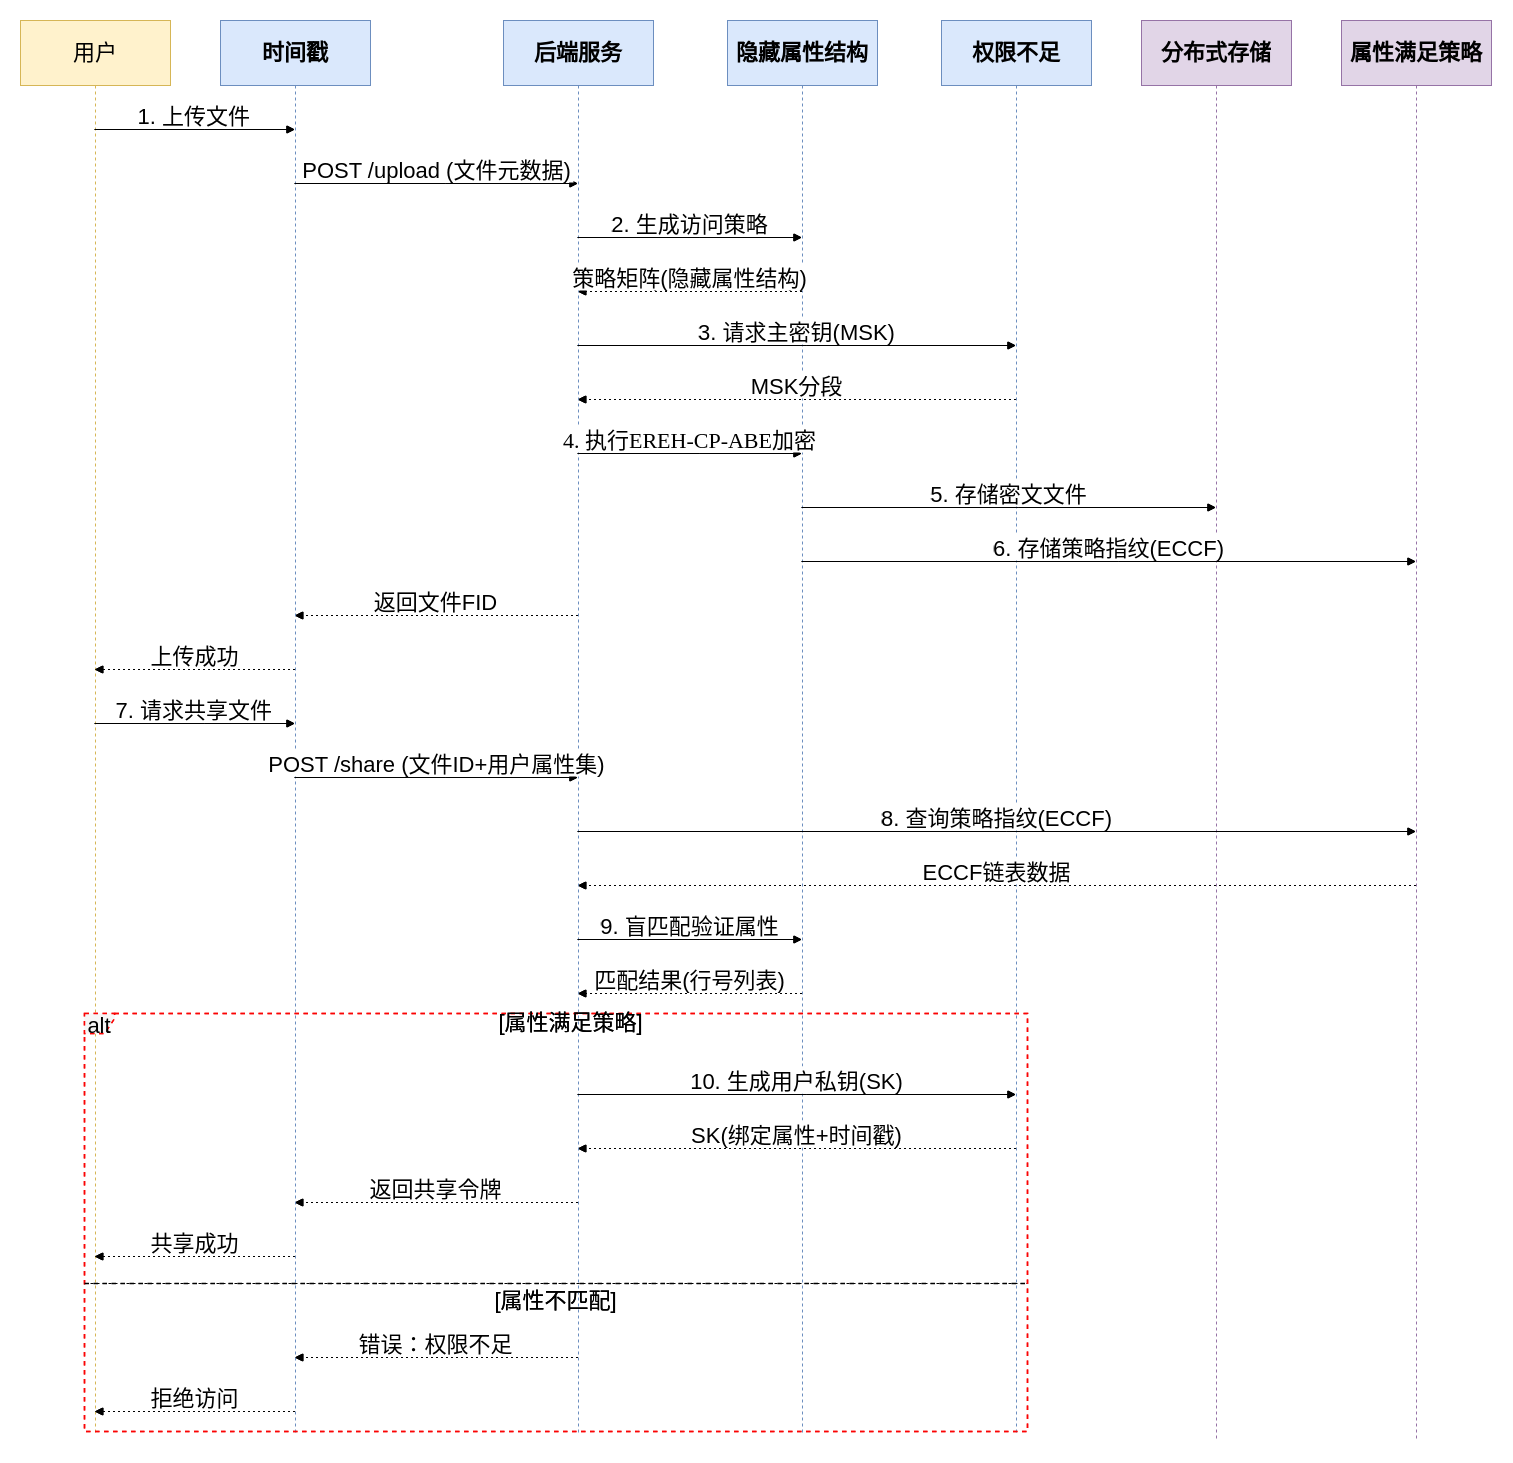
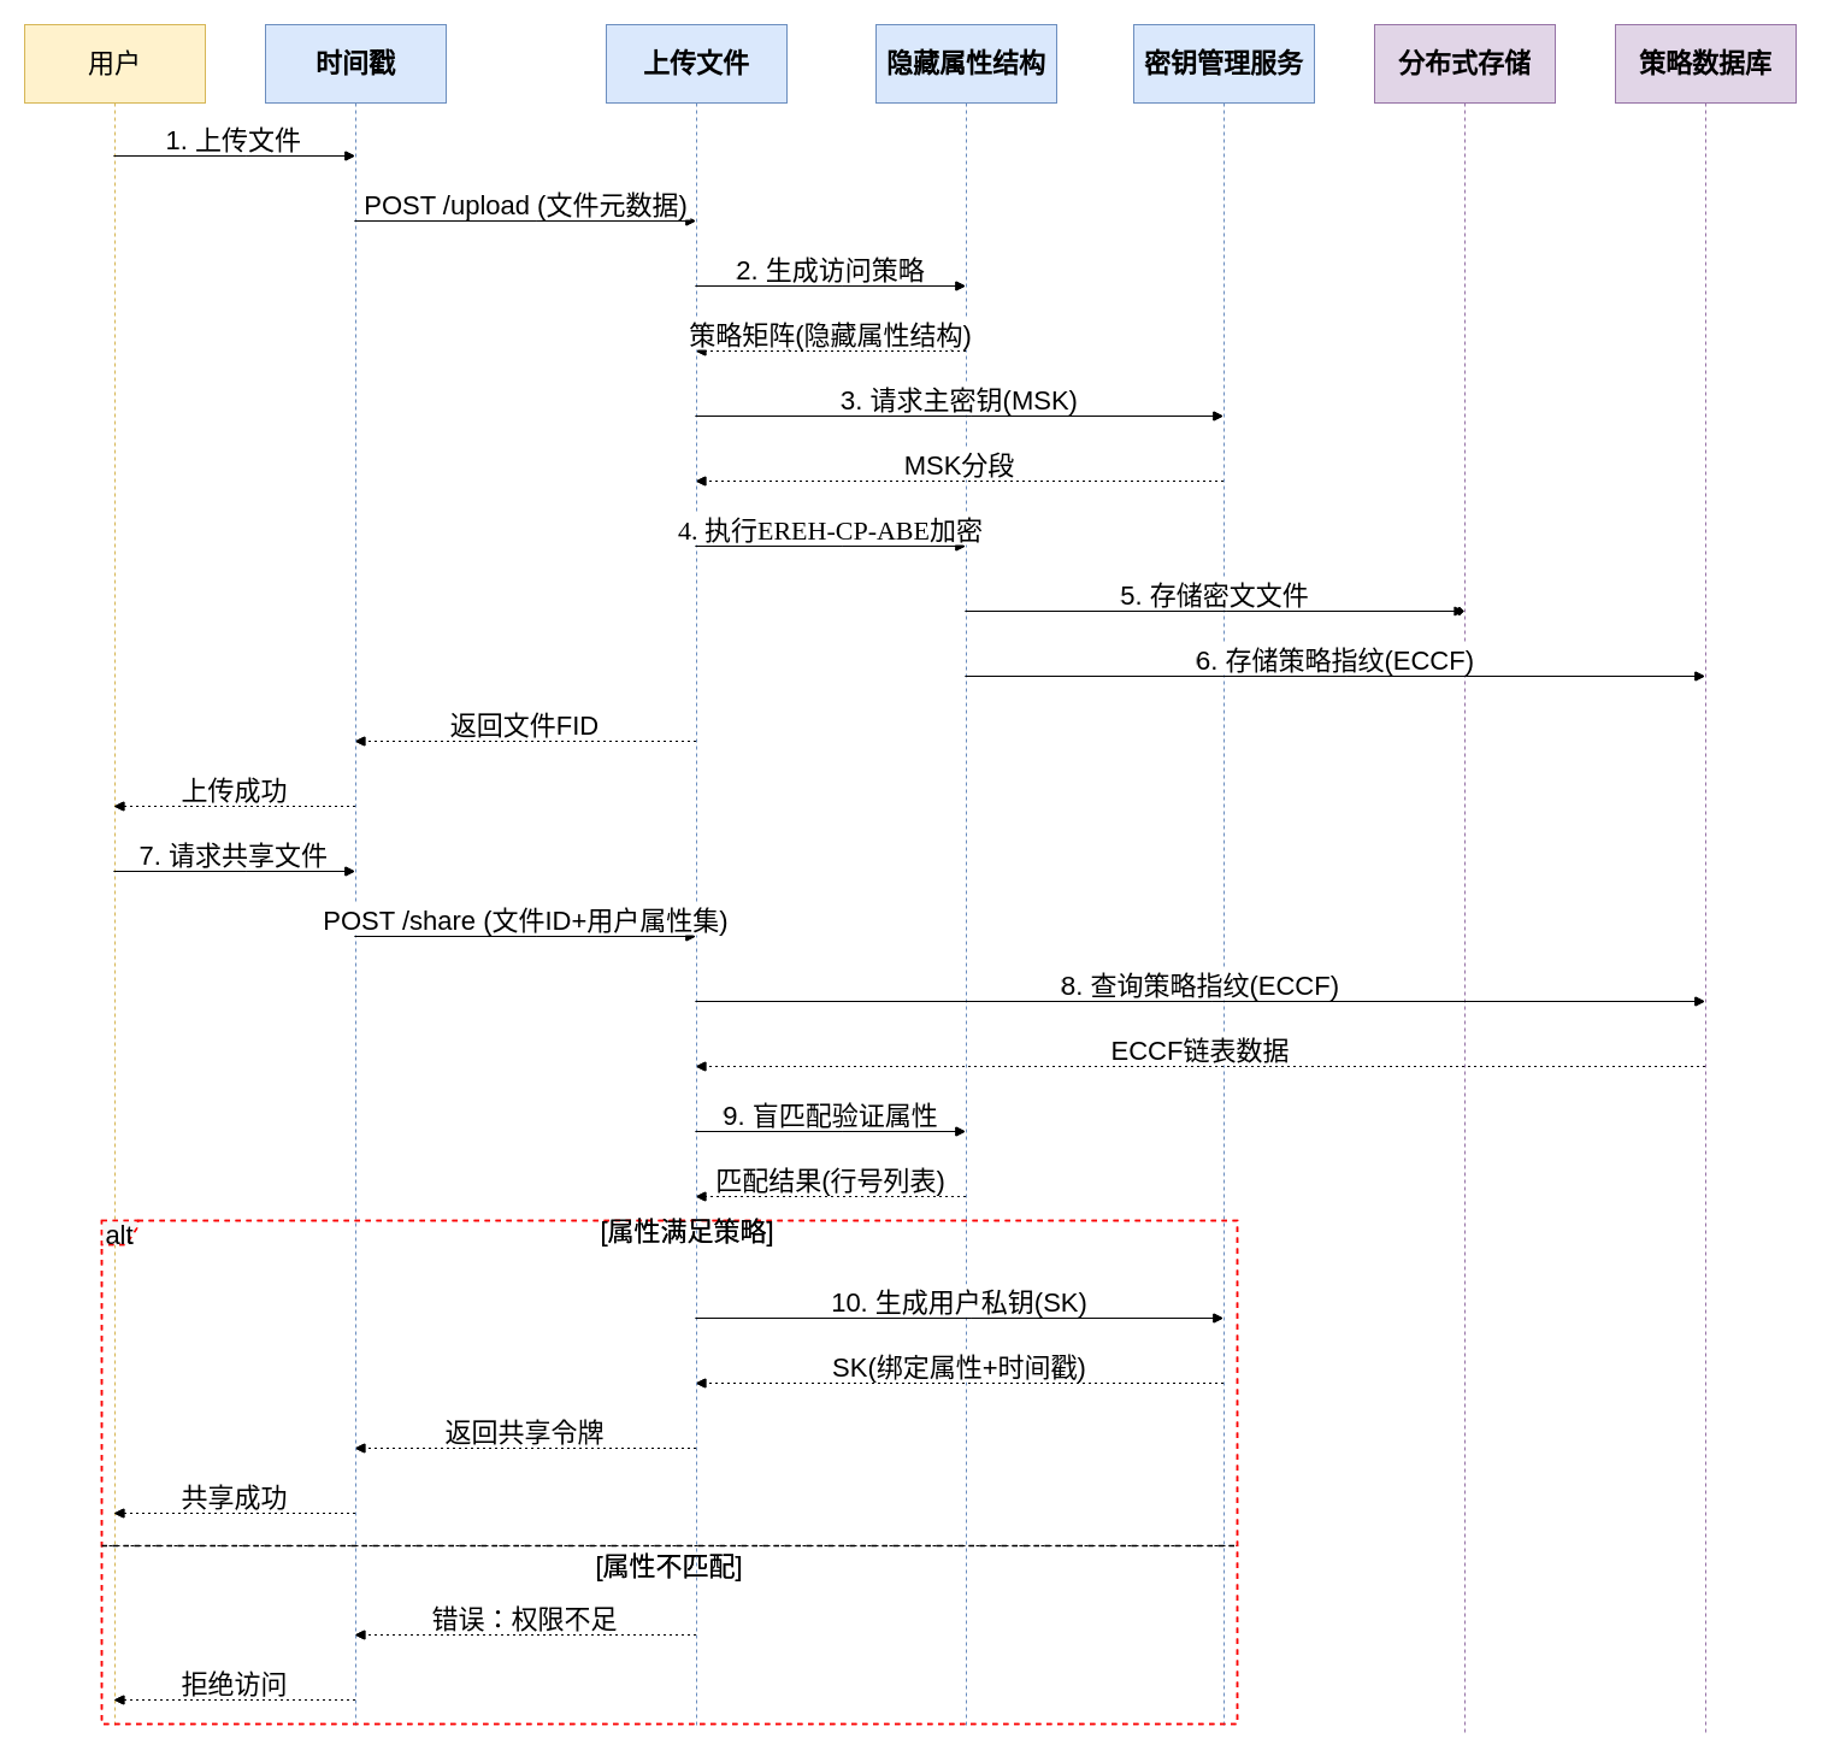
- <mxCell id="31" value="后端服务" style="shape=umlLifeline;perimeter=lifelinePerimeter;whiteSpace=wrap;container=1;dropTarget=0;collapsible=0;recursiveResize=0;outlineConnect=0;portConstraint=eastwest;newEdgeStyle={&quot;edgeStyle&quot;:&quot;elbowEdgeStyle&quot;,&quot;elbow&quot;:&quot;vertical&quot;,&quot;curved&quot;:0,&quot;rounded&quot;:0};size=65;fillColor=#dae8fc;strokeColor=#6c8ebf;fontSize=22;fontStyle=1" vertex="1" parent="1"><mxGeometry x="503" y="20" width="150" height="1414" as="geometry" /></mxCell>
+ <mxCell id="31" value="上传文件" style="shape=umlLifeline;perimeter=lifelinePerimeter;whiteSpace=wrap;container=1;dropTarget=0;collapsible=0;recursiveResize=0;outlineConnect=0;portConstraint=eastwest;newEdgeStyle={&quot;edgeStyle&quot;:&quot;elbowEdgeStyle&quot;,&quot;elbow&quot;:&quot;vertical&quot;,&quot;curved&quot;:0,&quot;rounded&quot;:0};size=65;fillColor=#dae8fc;strokeColor=#6c8ebf;fontSize=22;fontStyle=1" vertex="1" parent="1"><mxGeometry x="503" y="20" width="150" height="1414" as="geometry" /></mxCell>
- <mxCell id="33" value="权限不足" style="shape=umlLifeline;perimeter=lifelinePerimeter;whiteSpace=wrap;container=1;dropTarget=0;collapsible=0;recursiveResize=0;outlineConnect=0;portConstraint=eastwest;newEdgeStyle={&quot;edgeStyle&quot;:&quot;elbowEdgeStyle&quot;,&quot;elbow&quot;:&quot;vertical&quot;,&quot;curved&quot;:0,&quot;rounded&quot;:0};size=65;fillColor=#dae8fc;strokeColor=#6c8ebf;fontSize=22;fontStyle=1" vertex="1" parent="1"><mxGeometry x="941" y="20" width="150" height="1415" as="geometry" /></mxCell>
+ <mxCell id="33" value="密钥管理服务" style="shape=umlLifeline;perimeter=lifelinePerimeter;whiteSpace=wrap;container=1;dropTarget=0;collapsible=0;recursiveResize=0;outlineConnect=0;portConstraint=eastwest;newEdgeStyle={&quot;edgeStyle&quot;:&quot;elbowEdgeStyle&quot;,&quot;elbow&quot;:&quot;vertical&quot;,&quot;curved&quot;:0,&quot;rounded&quot;:0};size=65;fillColor=#dae8fc;strokeColor=#6c8ebf;fontSize=22;fontStyle=1" vertex="1" parent="1"><mxGeometry x="941" y="20" width="150" height="1415" as="geometry" /></mxCell>
- <mxCell id="3" value="属性满足策略" style="shape=umlLifeline;perimeter=lifelinePerimeter;whiteSpace=wrap;container=1;dropTarget=0;collapsible=0;recursiveResize=0;outlineConnect=0;portConstraint=eastwest;newEdgeStyle={&quot;edgeStyle&quot;:&quot;elbowEdgeStyle&quot;,&quot;elbow&quot;:&quot;vertical&quot;,&quot;curved&quot;:0,&quot;rounded&quot;:0};size=65;strokeColor=#9673a6;align=center;verticalAlign=middle;fontFamily=Helvetica;fontSize=22;fontColor=default;fontStyle=1;fillColor=#e1d5e7;" parent="1" vertex="1"><mxGeometry x="1341" y="20" width="150" height="1421" as="geometry" /></mxCell>
+ <mxCell id="3" value="策略数据库" style="shape=umlLifeline;perimeter=lifelinePerimeter;whiteSpace=wrap;container=1;dropTarget=0;collapsible=0;recursiveResize=0;outlineConnect=0;portConstraint=eastwest;newEdgeStyle={&quot;edgeStyle&quot;:&quot;elbowEdgeStyle&quot;,&quot;elbow&quot;:&quot;vertical&quot;,&quot;curved&quot;:0,&quot;rounded&quot;:0};size=65;strokeColor=#9673a6;align=center;verticalAlign=middle;fontFamily=Helvetica;fontSize=22;fontColor=default;fontStyle=1;fillColor=#e1d5e7;" parent="1" vertex="1"><mxGeometry x="1341" y="20" width="150" height="1421" as="geometry" /></mxCell>
- <mxCell id="45" value="5. 存储密文文件" style="verticalAlign=bottom;edgeStyle=elbowEdgeStyle;elbow=vertical;curved=0;rounded=0;endArrow=block;fontSize=22;" edge="1" parent="1" source="32" target="34"><mxGeometry relative="1" as="geometry"><Array as="points"><mxPoint x="1018" y="507" /></Array></mxGeometry></mxCell>
+ <mxCell id="45" value="5. 存储密文文件" style="verticalAlign=bottom;edgeStyle=elbowEdgeStyle;elbow=vertical;curved=0;rounded=0;endArrow=diamond;fontSize=22;" edge="1" parent="1" source="32" target="34"><mxGeometry relative="1" as="geometry"><Array as="points"><mxPoint x="1018" y="507" /></Array></mxGeometry></mxCell>
